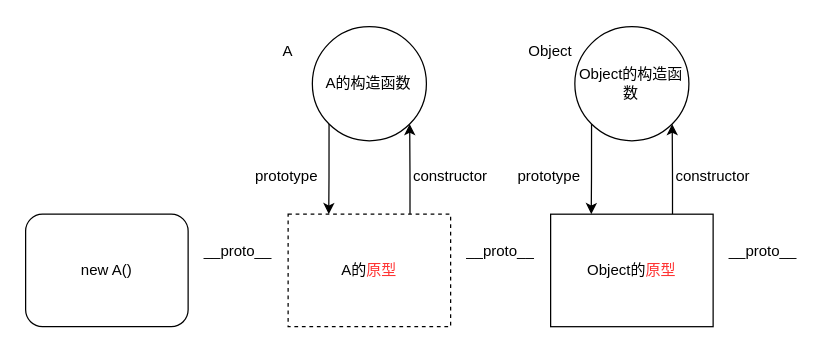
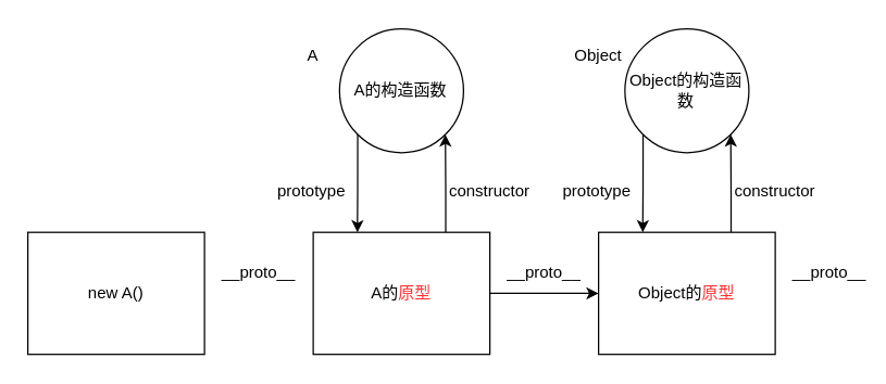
- <mxCell id="7" value="new A()" style="whiteSpace=wrap;html=1;rounded=1;" vertex="1" parent="1"><mxGeometry x="20" y="170.75" width="130" height="90" as="geometry" /></mxCell>
+ <mxCell id="7" value="new A()" style="rounded=0;whiteSpace=wrap;html=1;" vertex="1" parent="1"><mxGeometry x="20" y="170.75" width="130" height="90" as="geometry" /></mxCell>
- <mxCell id="10" value="A的&lt;font color=&quot;#ff3333&quot;&gt;原型&lt;/font&gt;" style="rounded=0;whiteSpace=wrap;html=1;dashed=1;" vertex="1" parent="1"><mxGeometry x="230" y="170.75" width="130" height="90" as="geometry" /></mxCell>
+ <mxCell id="10" value="A的&lt;font color=&quot;#ff3333&quot;&gt;原型&lt;/font&gt;" style="rounded=0;whiteSpace=wrap;html=1;" vertex="1" parent="1"><mxGeometry x="230" y="170.75" width="130" height="90" as="geometry" /></mxCell>
+ <mxCell id="8" style="edgeStyle=orthogonalEdgeStyle;rounded=0;orthogonalLoop=1;jettySize=auto;html=1;entryX=0;entryY=0.5;entryDx=0;entryDy=0;" edge="1" parent="1" source="10" target="12"><mxGeometry relative="1" as="geometry" /></mxCell>
